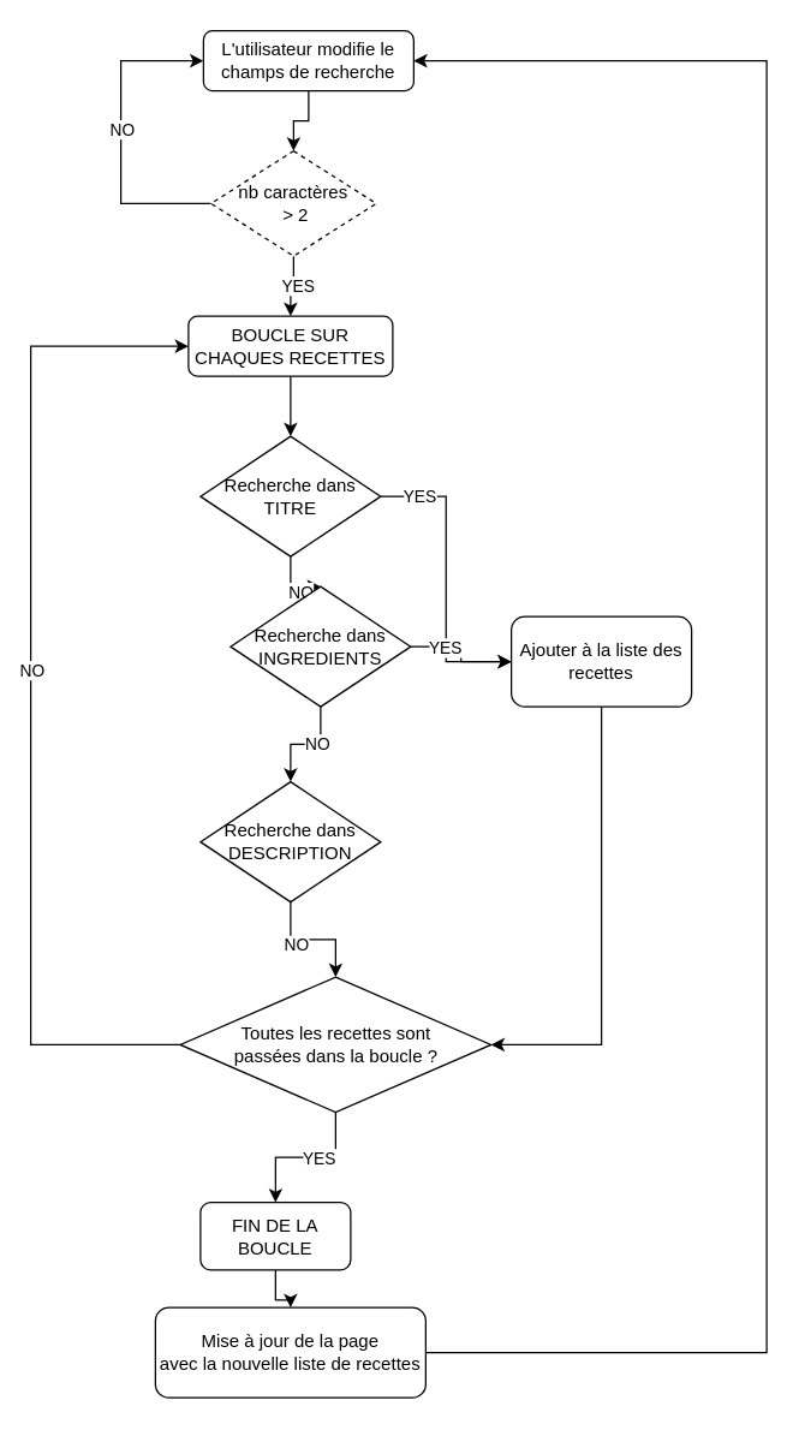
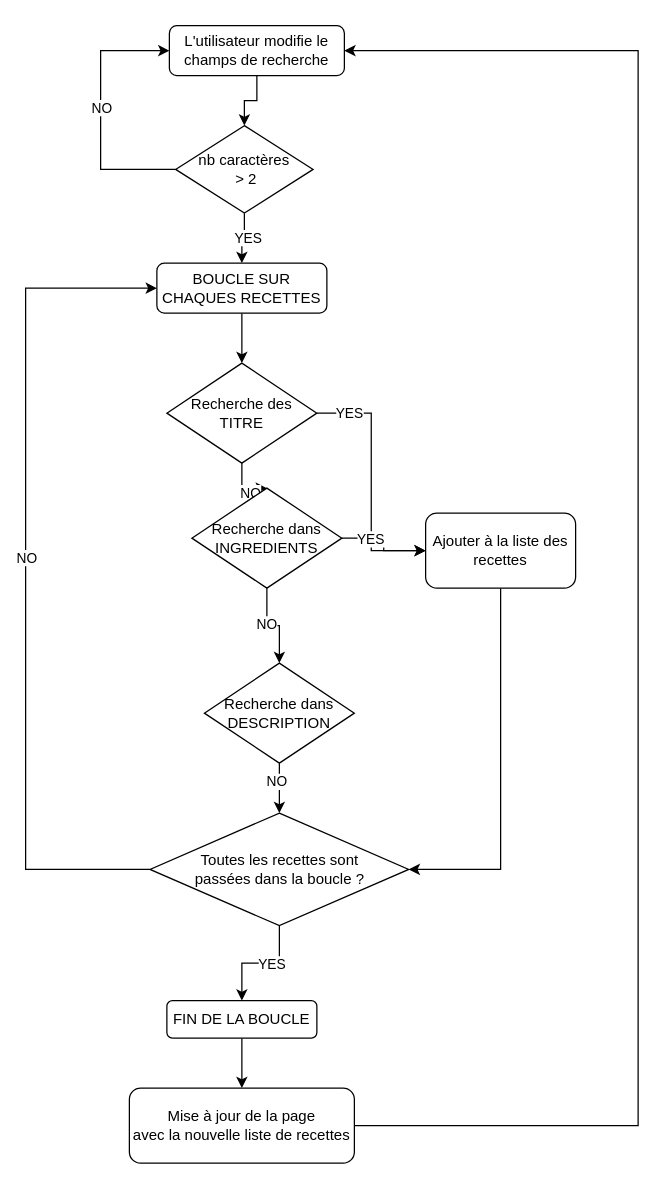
- <mxCell id="8" value="nb caractères&lt;br&gt;&amp;nbsp;&amp;gt; 2" style="rhombus;whiteSpace=wrap;html=1;dashed=1;" parent="1" vertex="1"><mxGeometry x="140" y="100" width="110" height="70" as="geometry" /></mxCell>
+ <mxCell id="8" value="nb caractères&lt;br&gt;&amp;nbsp;&amp;gt; 2" style="rhombus;whiteSpace=wrap;html=1;" parent="1" vertex="1"><mxGeometry x="140" y="100" width="110" height="70" as="geometry" /></mxCell>
- <mxCell id="16" value="Recherche dans TITRE" style="rhombus;whiteSpace=wrap;html=1;" vertex="1" parent="1"><mxGeometry x="133" y="290" width="120" height="80" as="geometry" /></mxCell>
+ <mxCell id="16" value="Recherche des TITRE" style="rhombus;whiteSpace=wrap;html=1;" vertex="1" parent="1"><mxGeometry x="133" y="290" width="120" height="80" as="geometry" /></mxCell>
- <mxCell id="24" value="Recherche dans DESCRIPTION" style="rhombus;whiteSpace=wrap;html=1;" vertex="1" parent="1"><mxGeometry x="133" y="520" width="120" height="80" as="geometry" /></mxCell>
+ <mxCell id="24" value="Recherche dans DESCRIPTION" style="rhombus;whiteSpace=wrap;html=1;" vertex="1" parent="1"><mxGeometry x="163" y="530" width="120" height="80" as="geometry" /></mxCell>
- <mxCell id="33" value="FIN DE LA BOUCLE" style="rounded=1;whiteSpace=wrap;html=1;" vertex="1" parent="1"><mxGeometry x="133" y="800" width="100" height="45" as="geometry" /></mxCell>
+ <mxCell id="33" value="FIN DE LA BOUCLE" style="rounded=1;whiteSpace=wrap;html=1;" vertex="1" parent="1"><mxGeometry x="133" y="800" width="120" height="30" as="geometry" /></mxCell>
